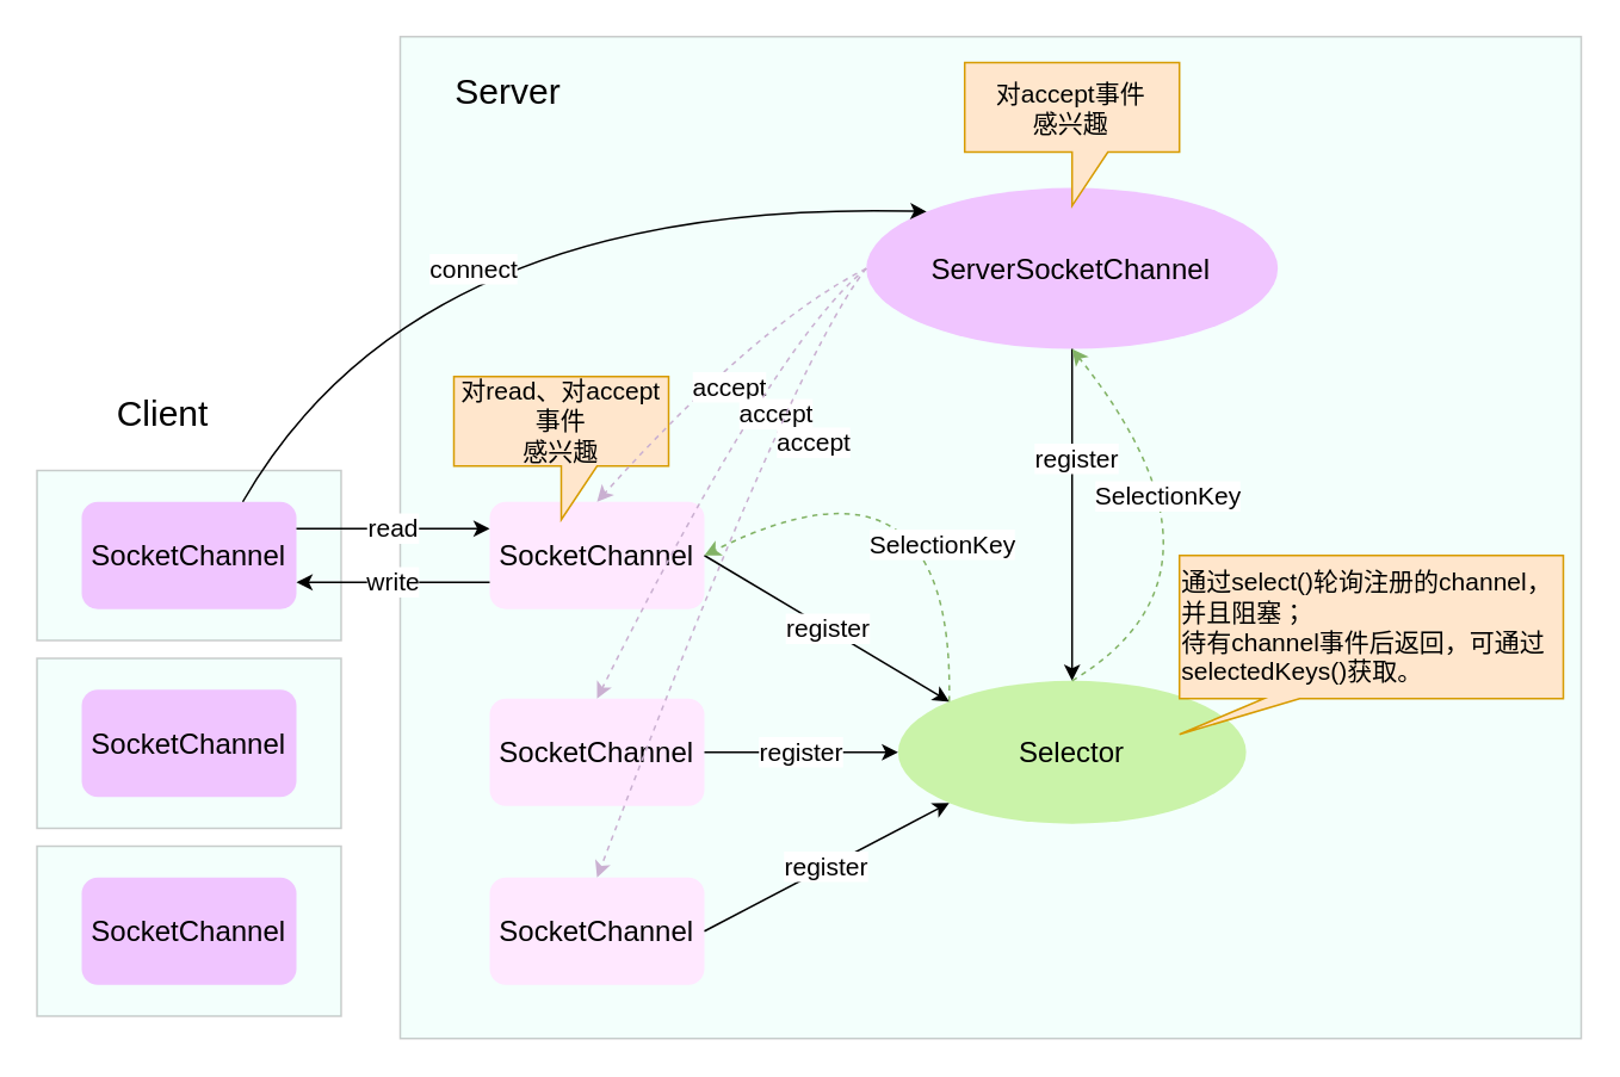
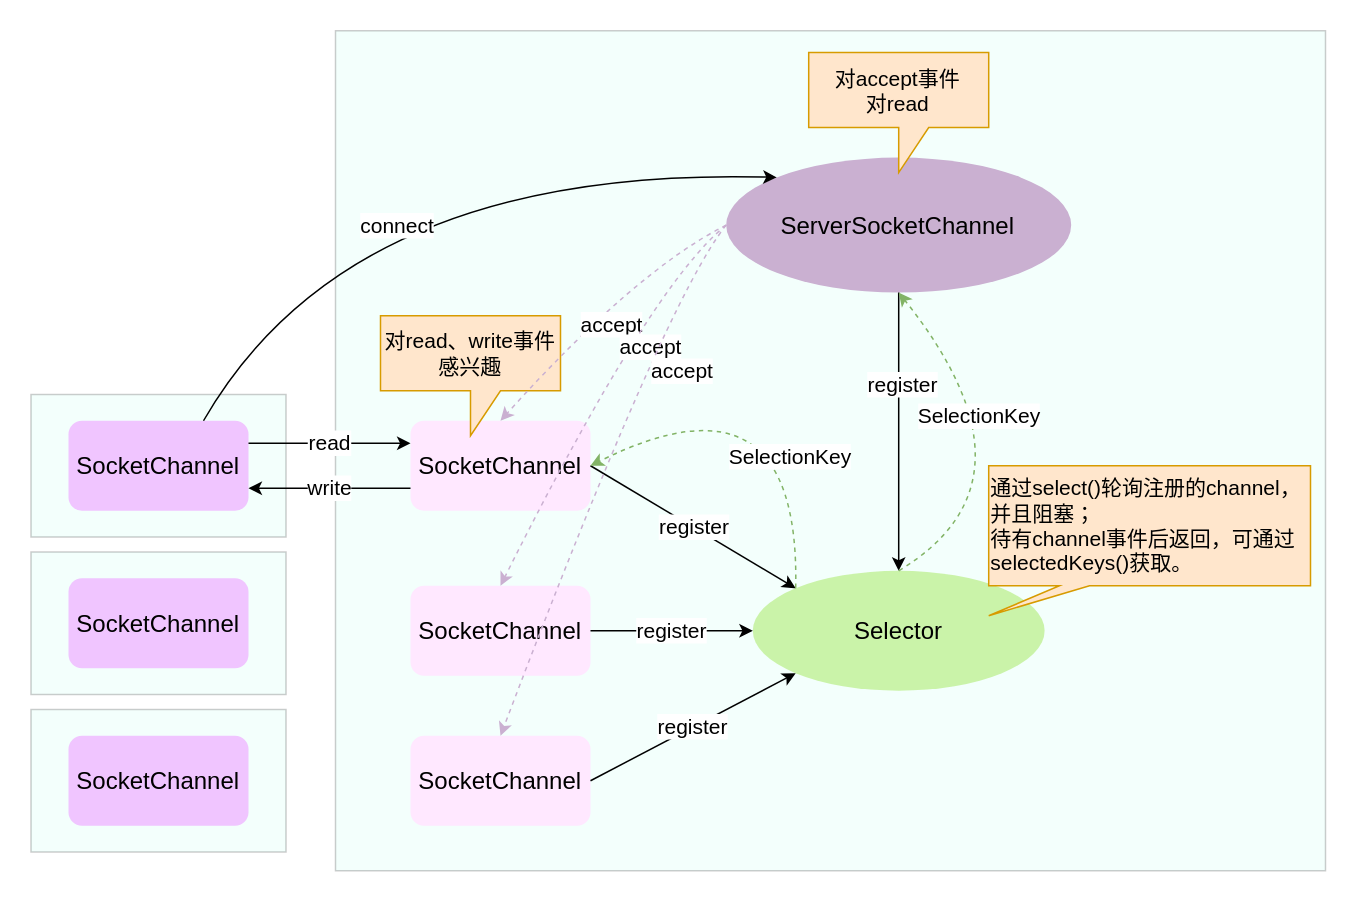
- <mxCell id="33" value="Server" style="text;html=1;align=center;verticalAlign=middle;resizable=0;points=[];autosize=1;strokeColor=none;fillColor=none;fontSize=20;opacity=80;" parent="1" vertex="1"><mxGeometry x="243" y="29.57" width="80" height="40" as="geometry" /></mxCell>
- <mxCell id="21" value="对accept事件&lt;br&gt;感兴趣" style="shape=callout;whiteSpace=wrap;html=1;perimeter=calloutPerimeter;fillColor=#ffe6cc;strokeColor=#d79b00;fontSize=14;" parent="1" vertex="1"><mxGeometry x="538.47" y="34.57" width="120" height="80" as="geometry" /></mxCell>
+ <mxCell id="21" value="对accept事件&lt;br&gt;对read" style="shape=callout;whiteSpace=wrap;html=1;perimeter=calloutPerimeter;fillColor=#ffe6cc;strokeColor=#d79b00;fontSize=14;" parent="1" vertex="1"><mxGeometry x="538.47" y="34.57" width="120" height="80" as="geometry" /></mxCell>
- <mxCell id="4" value="ServerSocketChannel" style="ellipse;whiteSpace=wrap;html=1;fontSize=16;fillColor=#f0c5ff;strokeColor=none;" parent="1" vertex="1"><mxGeometry x="483.47" y="104.57" width="230" height="90" as="geometry" /></mxCell>
+ <mxCell id="4" value="ServerSocketChannel" style="ellipse;whiteSpace=wrap;html=1;fontSize=16;fillColor=#CAB0D1;strokeColor=none;" parent="1" vertex="1"><mxGeometry x="483.47" y="104.57" width="230" height="90" as="geometry" /></mxCell>
- <mxCell id="34" value="Client" style="text;html=1;align=center;verticalAlign=middle;resizable=0;points=[];autosize=1;strokeColor=none;fillColor=none;fontSize=20;opacity=80;" parent="1" vertex="1"><mxGeometry x="55" y="210" width="70" height="40" as="geometry" /></mxCell>
- <mxCell id="22" value="对read、对accept事件&lt;br style=&quot;font-size: 14px;&quot;&gt;感兴趣" style="shape=callout;whiteSpace=wrap;html=1;perimeter=calloutPerimeter;fillColor=#ffe6cc;strokeColor=#d79b00;fontSize=14;" parent="1" vertex="1"><mxGeometry x="253" y="210" width="120" height="80" as="geometry" /></mxCell>
+ <mxCell id="22" value="对read、write事件&lt;br style=&quot;font-size: 14px;&quot;&gt;感兴趣" style="shape=callout;whiteSpace=wrap;html=1;perimeter=calloutPerimeter;fillColor=#ffe6cc;strokeColor=#d79b00;fontSize=14;" parent="1" vertex="1"><mxGeometry x="253" y="210" width="120" height="80" as="geometry" /></mxCell>
